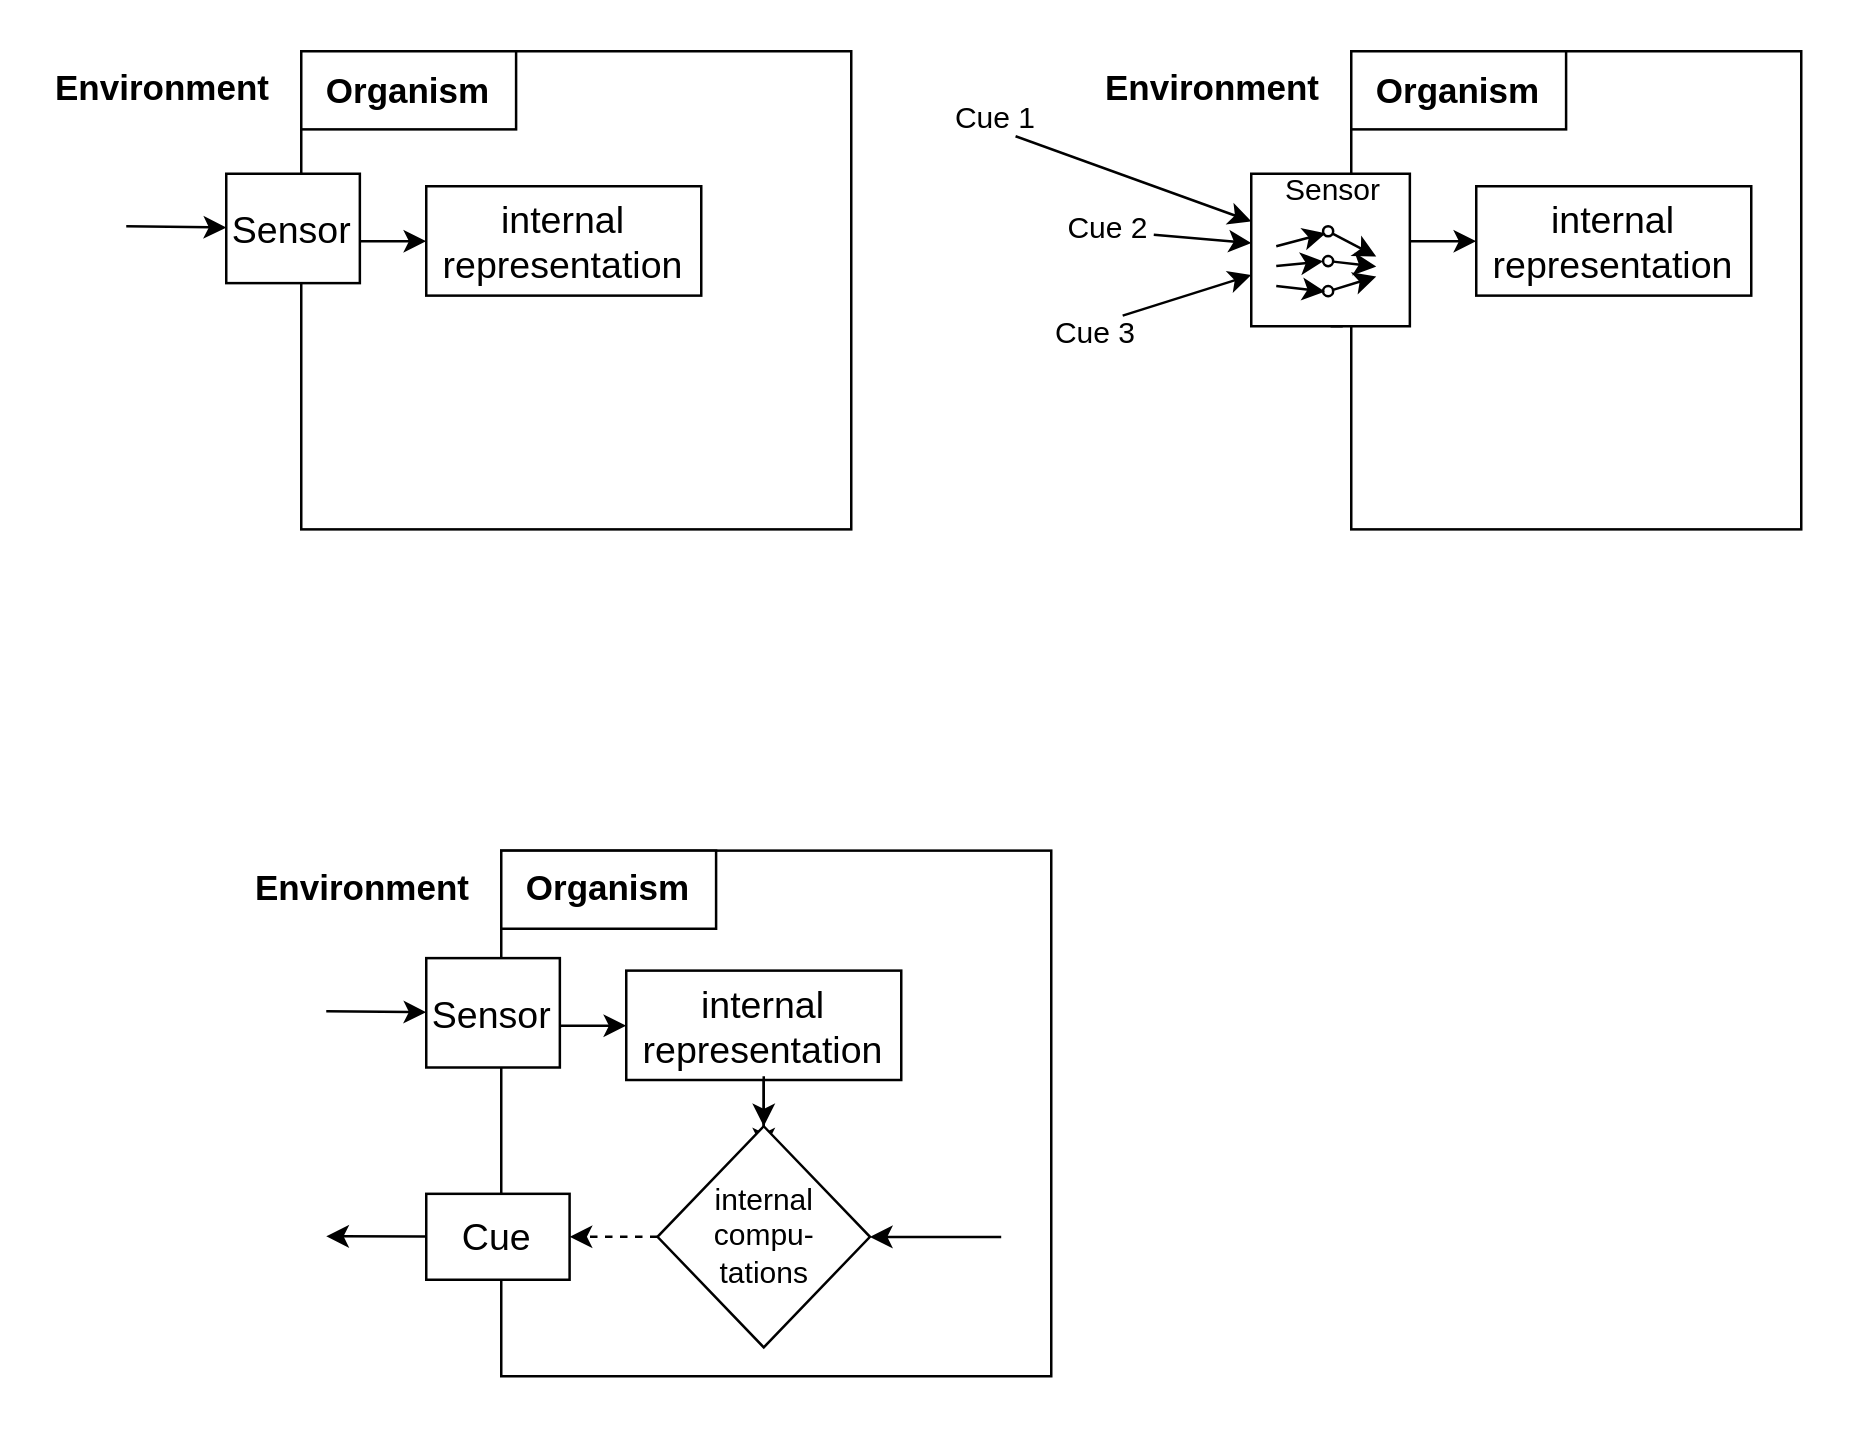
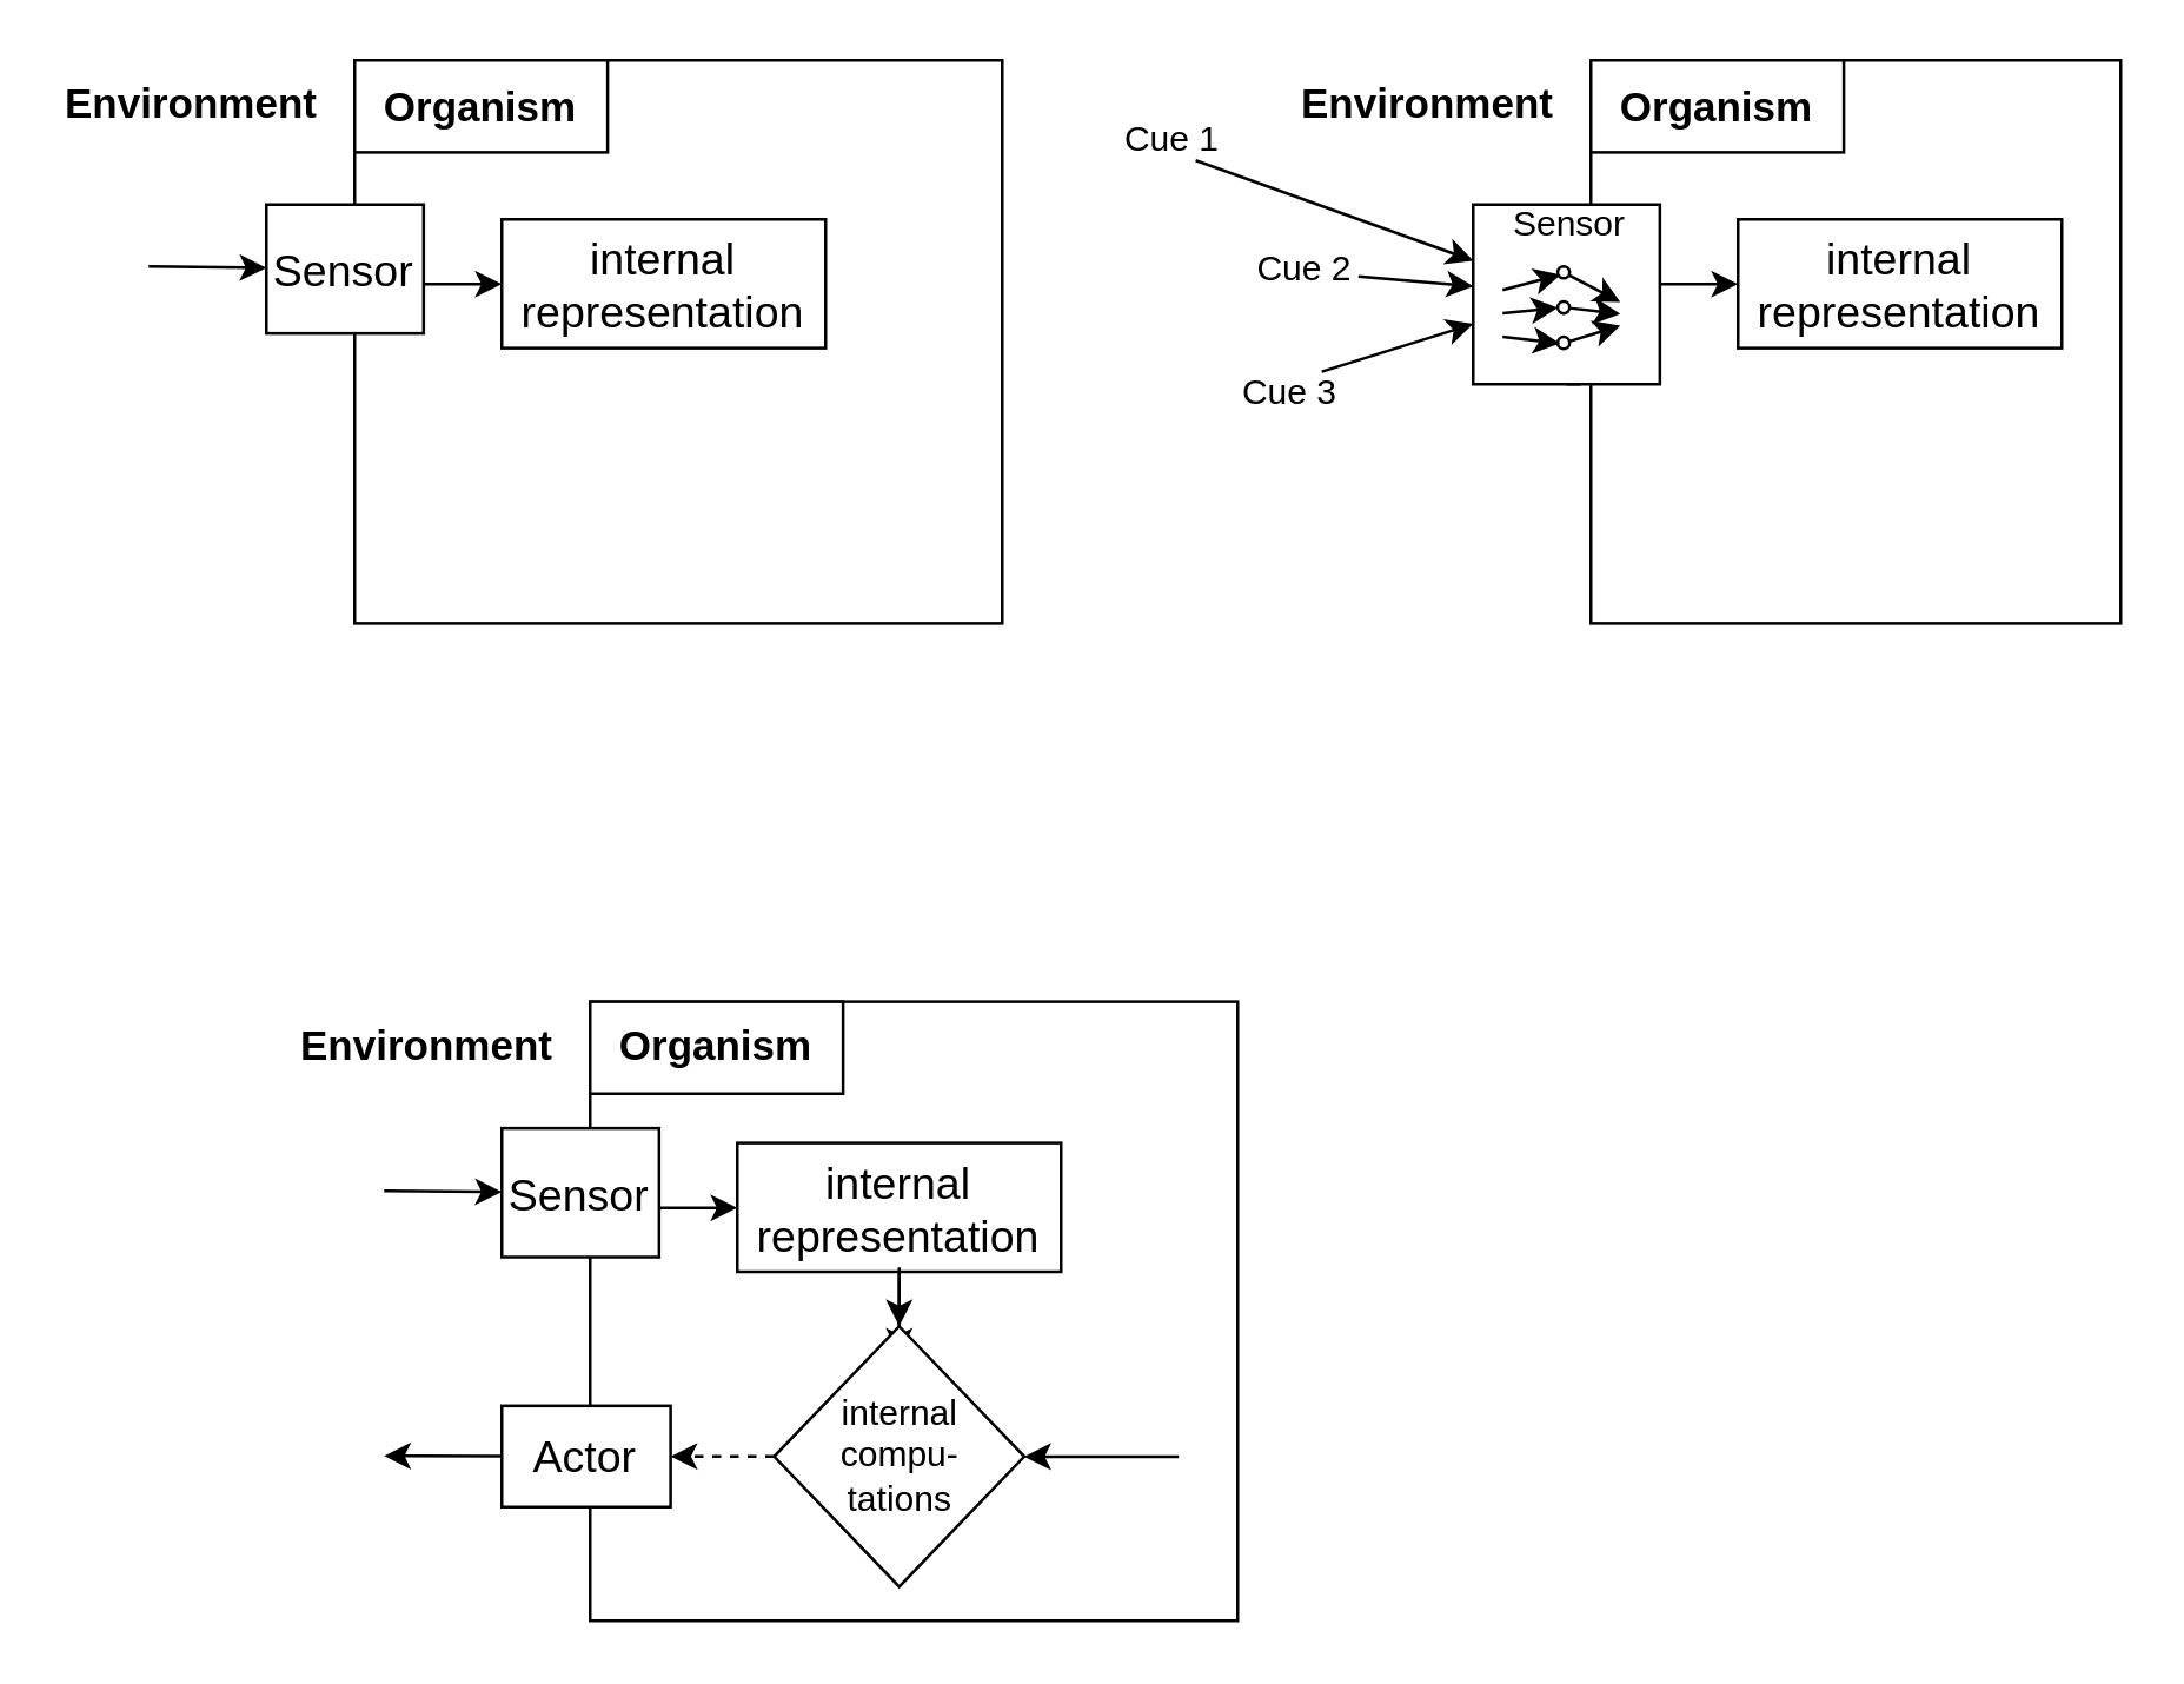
- <mxCell id="11" value="Cue" style="rounded=0;whiteSpace=wrap;html=1;fillColor=default;fontColor=default;strokeColor=default;fontSize=15;movable=1;resizable=1;rotatable=1;deletable=1;editable=1;locked=0;connectable=1;container=0;" parent="1" vertex="1"><mxGeometry x="170" y="477.03" width="57.34" height="34.37" as="geometry" /></mxCell>
+ <mxCell id="11" value="Actor" style="rounded=0;whiteSpace=wrap;html=1;fillColor=default;fontColor=default;strokeColor=default;fontSize=15;movable=1;resizable=1;rotatable=1;deletable=1;editable=1;locked=0;connectable=1;container=0;" parent="1" vertex="1"><mxGeometry x="170" y="477.03" width="57.34" height="34.37" as="geometry" /></mxCell>
